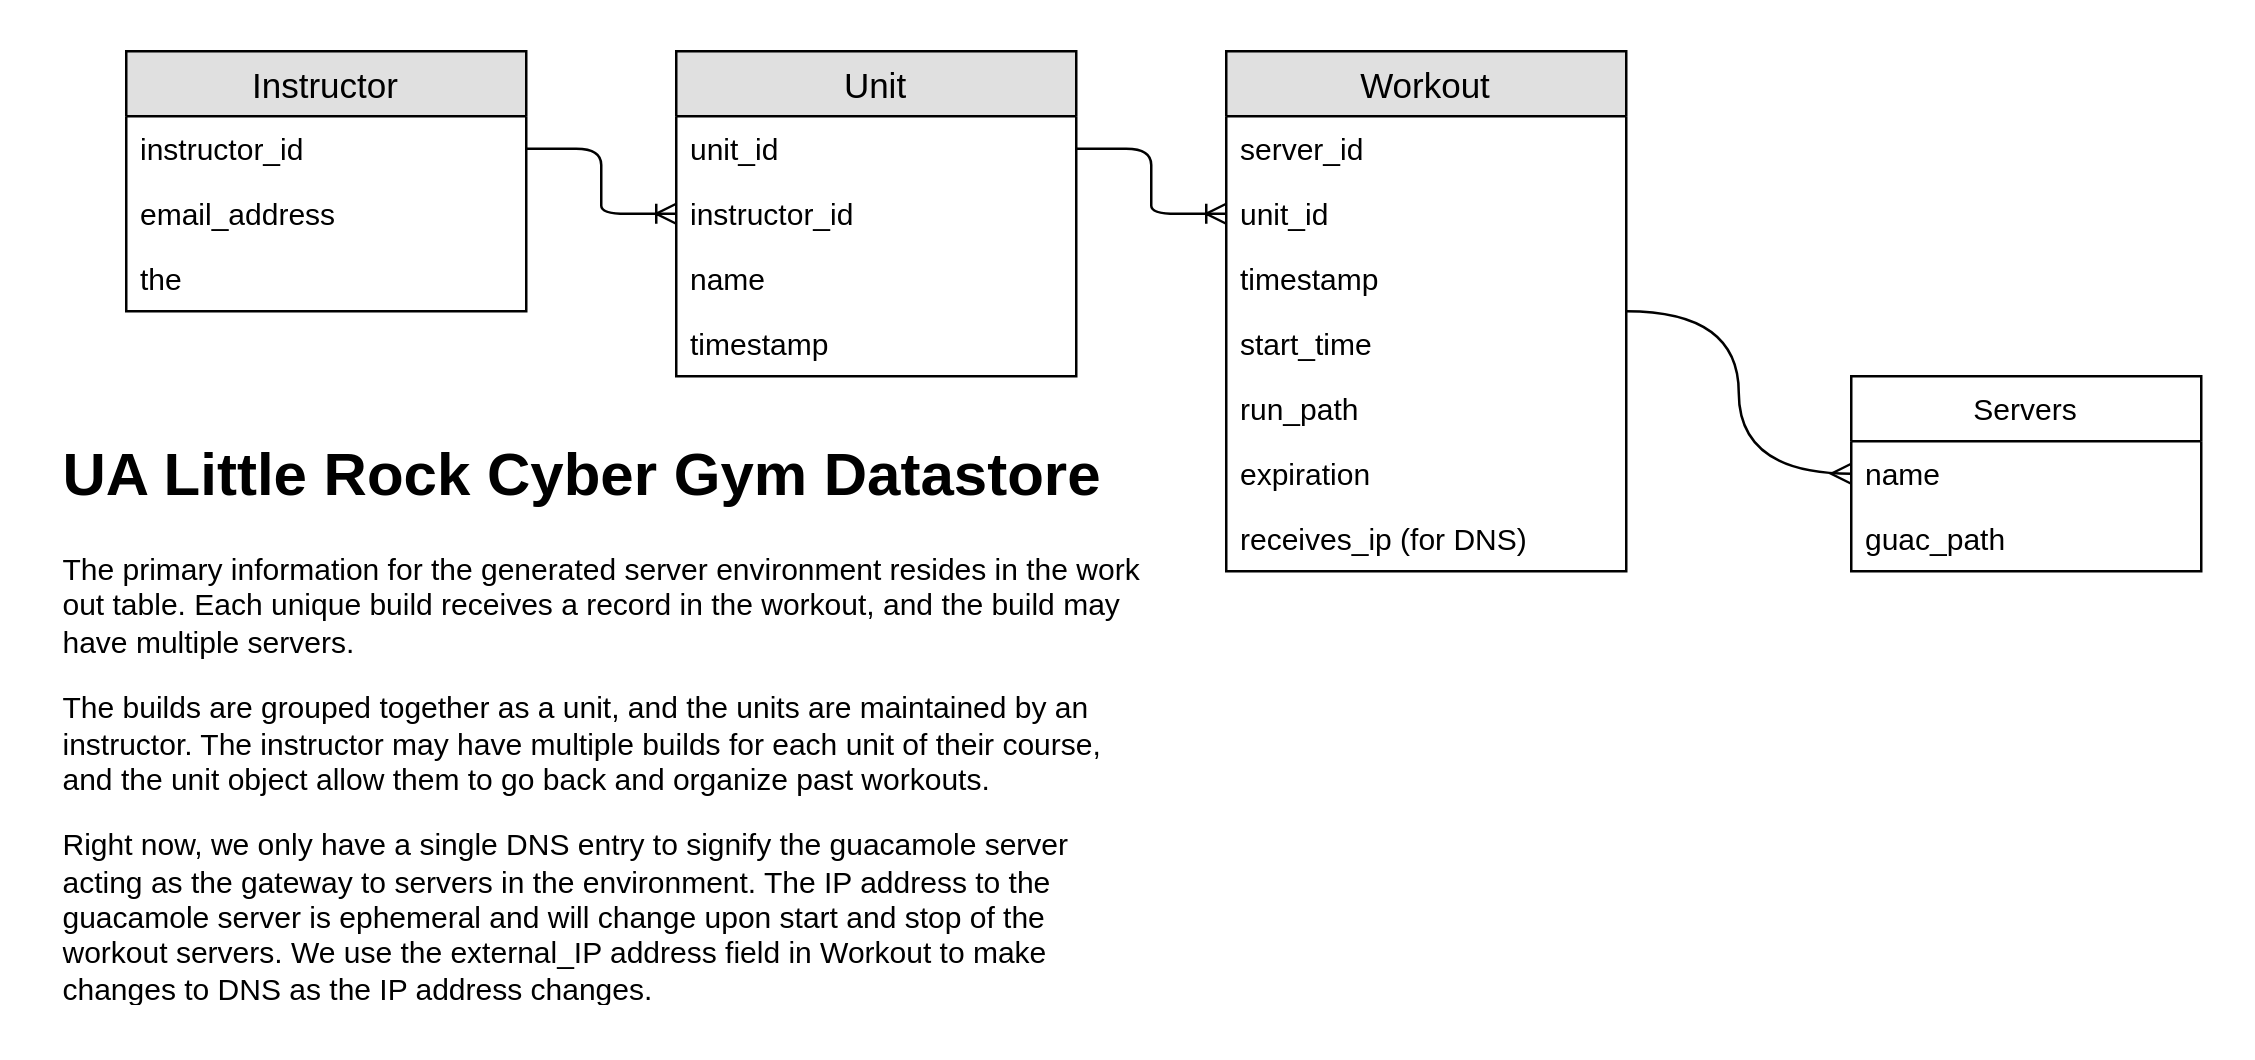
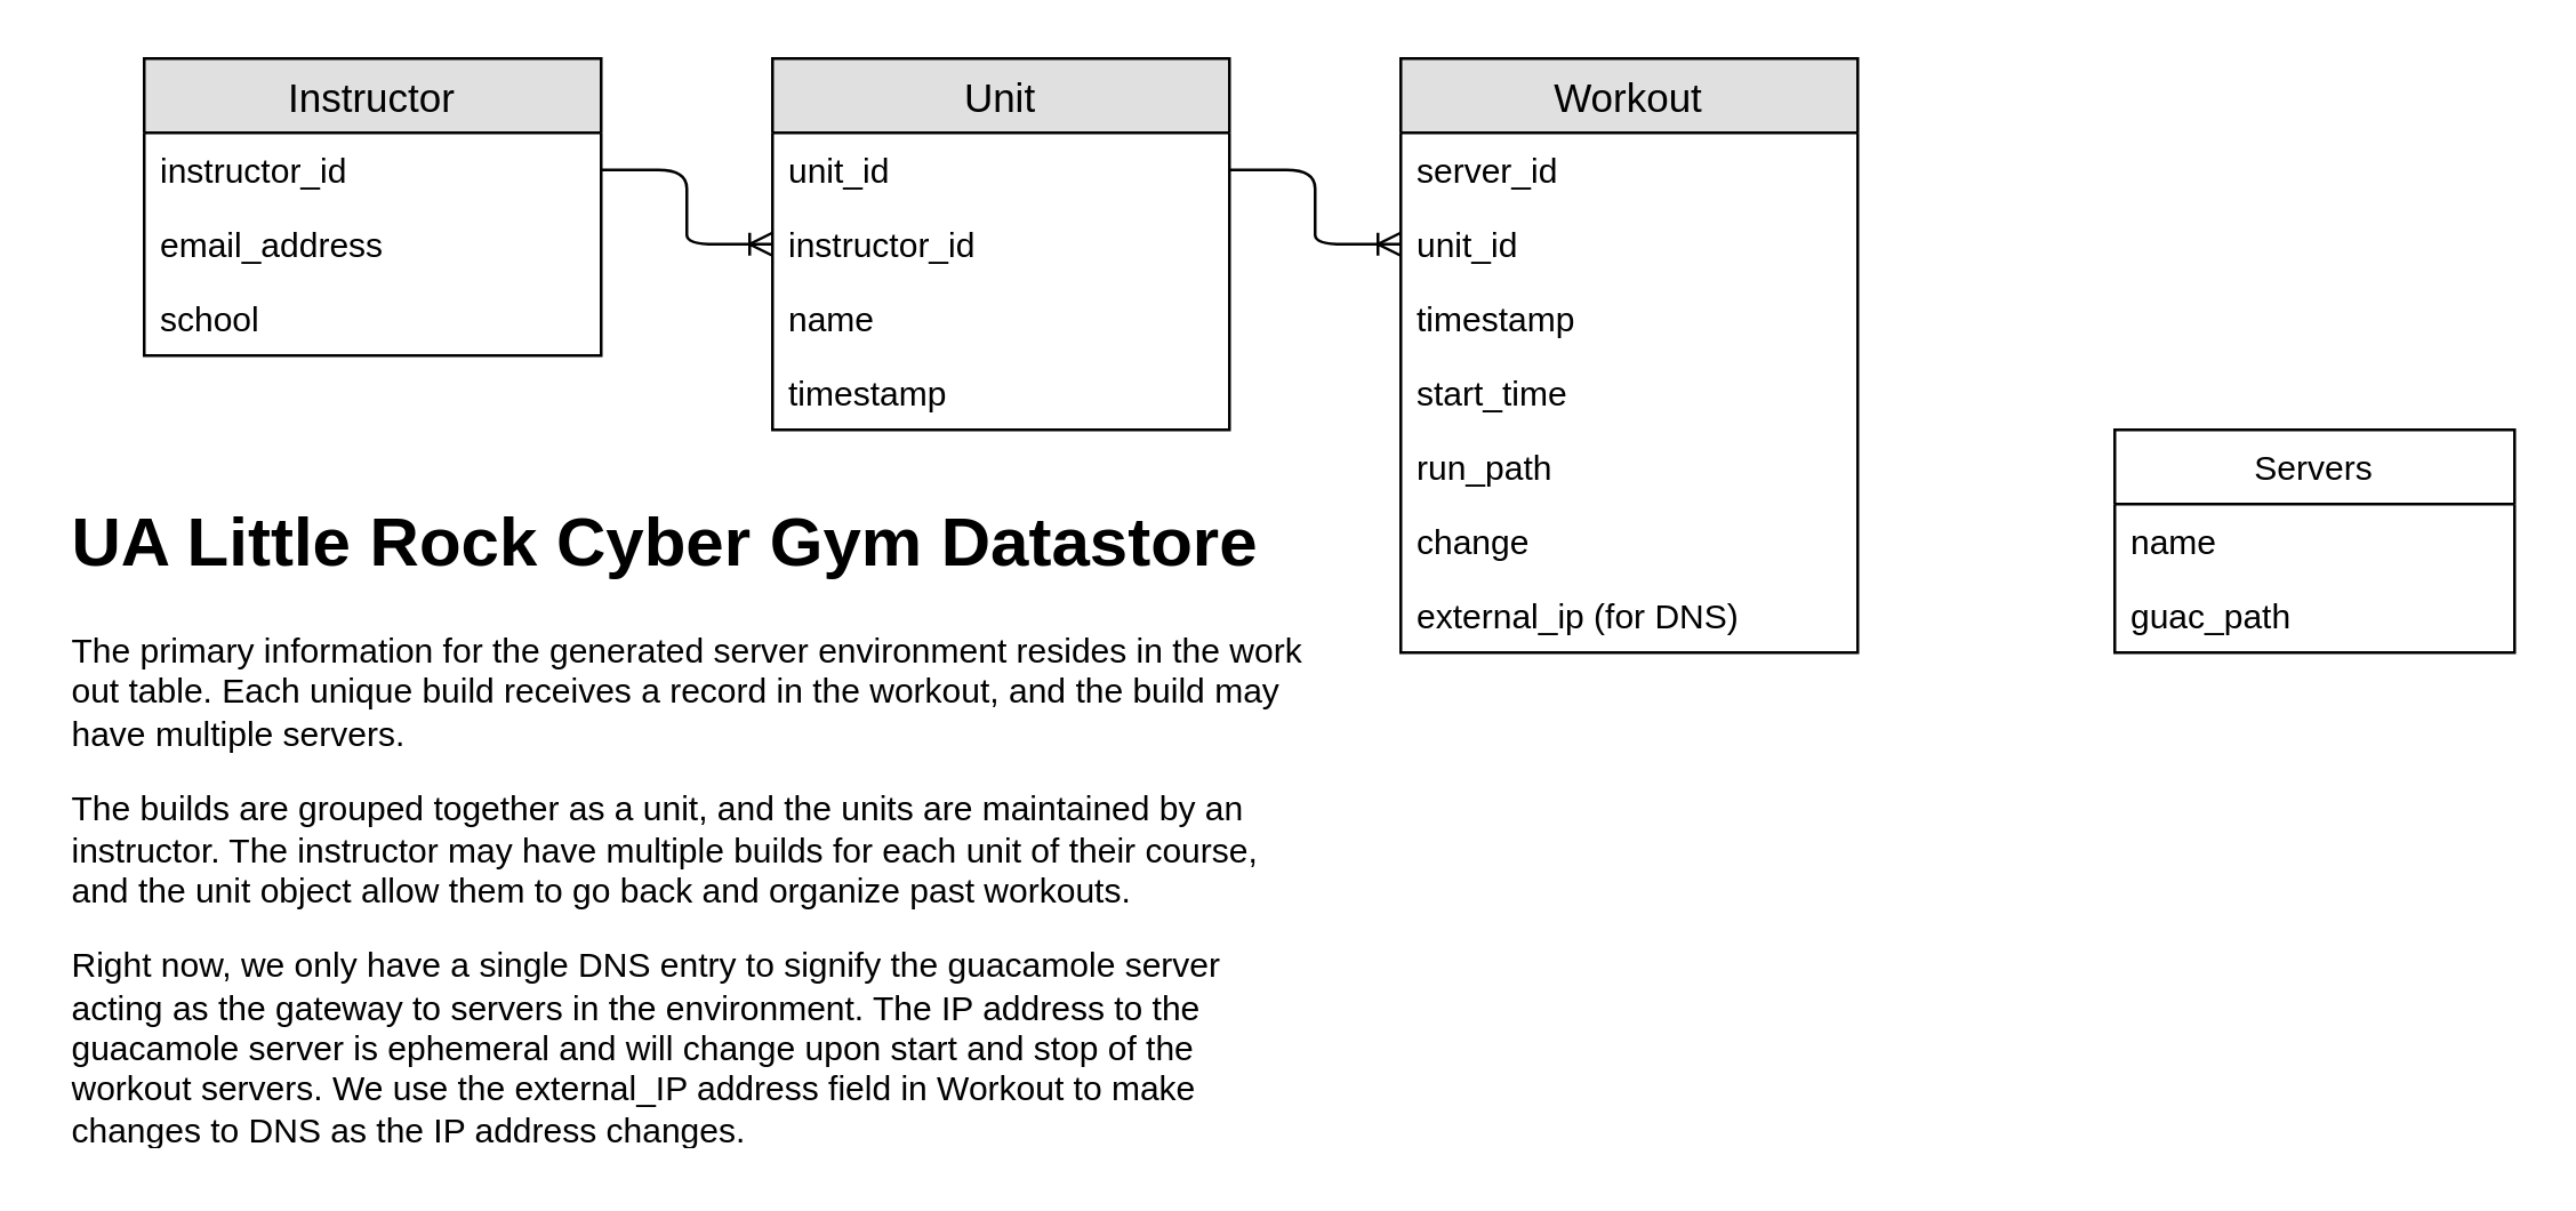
- <mxCell id="5" value="the" style="text;strokeColor=none;fillColor=none;spacingLeft=4;spacingRight=4;overflow=hidden;rotatable=0;points=[[0,0.5],[1,0.5]];portConstraint=eastwest;fontSize=12;" vertex="1" parent="2"><mxGeometry y="78" width="160" height="26" as="geometry" /></mxCell>
+ <mxCell id="5" value="school" style="text;strokeColor=none;fillColor=none;spacingLeft=4;spacingRight=4;overflow=hidden;rotatable=0;points=[[0,0.5],[1,0.5]];portConstraint=eastwest;fontSize=12;" vertex="1" parent="2"><mxGeometry y="78" width="160" height="26" as="geometry" /></mxCell>
- <mxCell id="11" style="edgeStyle=orthogonalEdgeStyle;rounded=0;orthogonalLoop=1;jettySize=auto;html=1;endArrow=ERmany;endFill=0;curved=1;" edge="1" parent="1" source="12" target="22"><mxGeometry relative="1" as="geometry" /></mxCell>
- <mxCell id="18" value="expiration" style="text;strokeColor=none;fillColor=none;spacingLeft=4;spacingRight=4;overflow=hidden;rotatable=0;points=[[0,0.5],[1,0.5]];portConstraint=eastwest;fontSize=12;" vertex="1" parent="12"><mxGeometry y="156" width="160" height="26" as="geometry" /></mxCell>
+ <mxCell id="18" value="change" style="text;strokeColor=none;fillColor=none;spacingLeft=4;spacingRight=4;overflow=hidden;rotatable=0;points=[[0,0.5],[1,0.5]];portConstraint=eastwest;fontSize=12;" vertex="1" parent="12"><mxGeometry y="156" width="160" height="26" as="geometry" /></mxCell>
- <mxCell id="19" value="receives_ip (for DNS)" style="text;strokeColor=none;fillColor=none;spacingLeft=4;spacingRight=4;overflow=hidden;rotatable=0;points=[[0,0.5],[1,0.5]];portConstraint=eastwest;fontSize=12;" vertex="1" parent="12"><mxGeometry y="182" width="160" height="26" as="geometry" /></mxCell>
+ <mxCell id="19" value="external_ip (for DNS)" style="text;strokeColor=none;fillColor=none;spacingLeft=4;spacingRight=4;overflow=hidden;rotatable=0;points=[[0,0.5],[1,0.5]];portConstraint=eastwest;fontSize=12;" vertex="1" parent="12"><mxGeometry y="182" width="160" height="26" as="geometry" /></mxCell>
